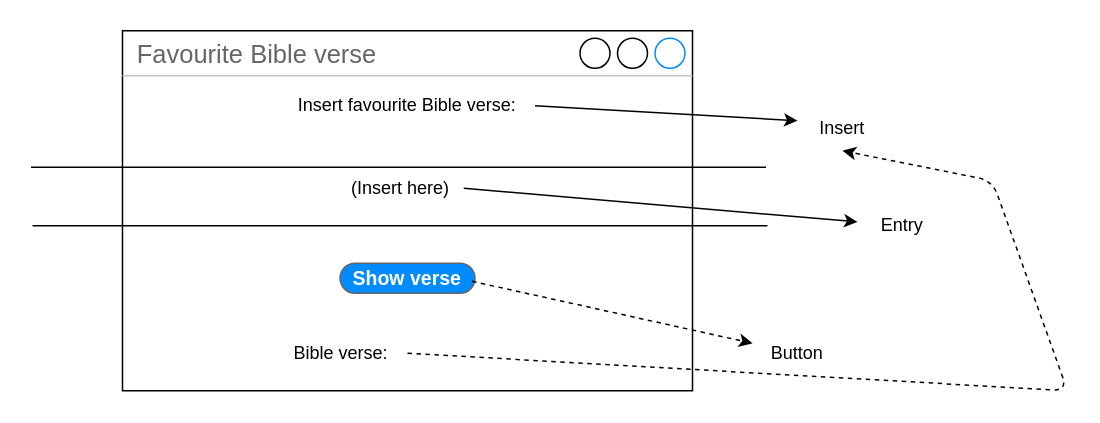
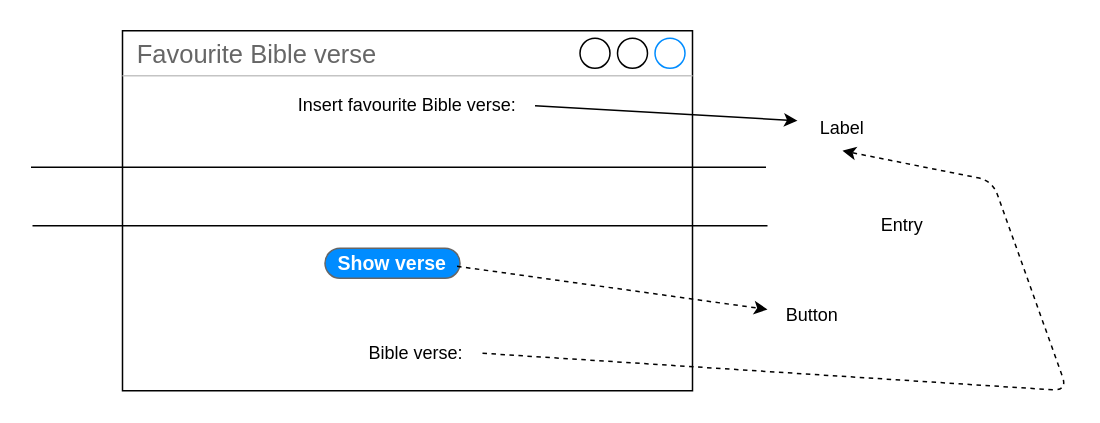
- <mxCell id="10" value="Insert" style="text;html=1;align=center;verticalAlign=middle;whiteSpace=wrap;rounded=0;" vertex="1" parent="1"><mxGeometry x="531" y="70" width="60" height="30" as="geometry" /></mxCell>
+ <mxCell id="10" value="Label" style="text;html=1;align=center;verticalAlign=middle;whiteSpace=wrap;rounded=0;" vertex="1" parent="1"><mxGeometry x="531" y="70" width="60" height="30" as="geometry" /></mxCell>
- <mxCell id="6" value="(Insert here)" style="text;html=1;align=center;verticalAlign=middle;whiteSpace=wrap;rounded=0;" vertex="1" parent="1"><mxGeometry x="223.5" y="110" width="85" height="30" as="geometry" /></mxCell>
- <mxCell id="5" style="edgeStyle=none;html=1;exitX=1;exitY=0.5;exitDx=0;exitDy=0;" edge="1" parent="1" source="6" target="11"><mxGeometry relative="1" as="geometry"><mxPoint x="601" y="150" as="targetPoint" /></mxGeometry></mxCell>
- <mxCell id="7" value="Show verse" style="strokeWidth=1;shadow=0;dashed=0;align=center;html=1;shape=mxgraph.mockup.buttons.button;strokeColor=#666666;fontColor=#ffffff;mainText=;buttonStyle=round;fontSize=13;fontStyle=1;fillColor=#008cff;whiteSpace=wrap;" vertex="1" parent="1"><mxGeometry x="226" y="175" width="90" height="20" as="geometry" /></mxCell>
+ <mxCell id="7" value="Show verse" style="strokeWidth=1;shadow=0;dashed=0;align=center;html=1;shape=mxgraph.mockup.buttons.button;strokeColor=#666666;fontColor=#ffffff;mainText=;buttonStyle=round;fontSize=13;fontStyle=1;fillColor=#008cff;whiteSpace=wrap;" vertex="1" parent="1"><mxGeometry x="216" y="165" width="90" height="20" as="geometry" /></mxCell>
- <mxCell id="15" value="Bible verse:&amp;nbsp;" style="text;html=1;align=center;verticalAlign=middle;whiteSpace=wrap;rounded=0;" vertex="1" parent="1"><mxGeometry x="186" y="220" width="85" height="30" as="geometry" /></mxCell>
+ <mxCell id="15" value="Bible verse:&amp;nbsp;" style="text;html=1;align=center;verticalAlign=middle;whiteSpace=wrap;rounded=0;" vertex="1" parent="1"><mxGeometry x="236" y="220" width="85" height="30" as="geometry" /></mxCell>
- <mxCell id="13" value="Button" style="text;html=1;align=center;verticalAlign=middle;whiteSpace=wrap;rounded=0;" vertex="1" parent="1"><mxGeometry x="501" y="220" width="60" height="30" as="geometry" /></mxCell>
+ <mxCell id="13" value="Button" style="text;html=1;align=center;verticalAlign=middle;whiteSpace=wrap;rounded=0;" vertex="1" parent="1"><mxGeometry x="511" y="195" width="60" height="30" as="geometry" /></mxCell>
